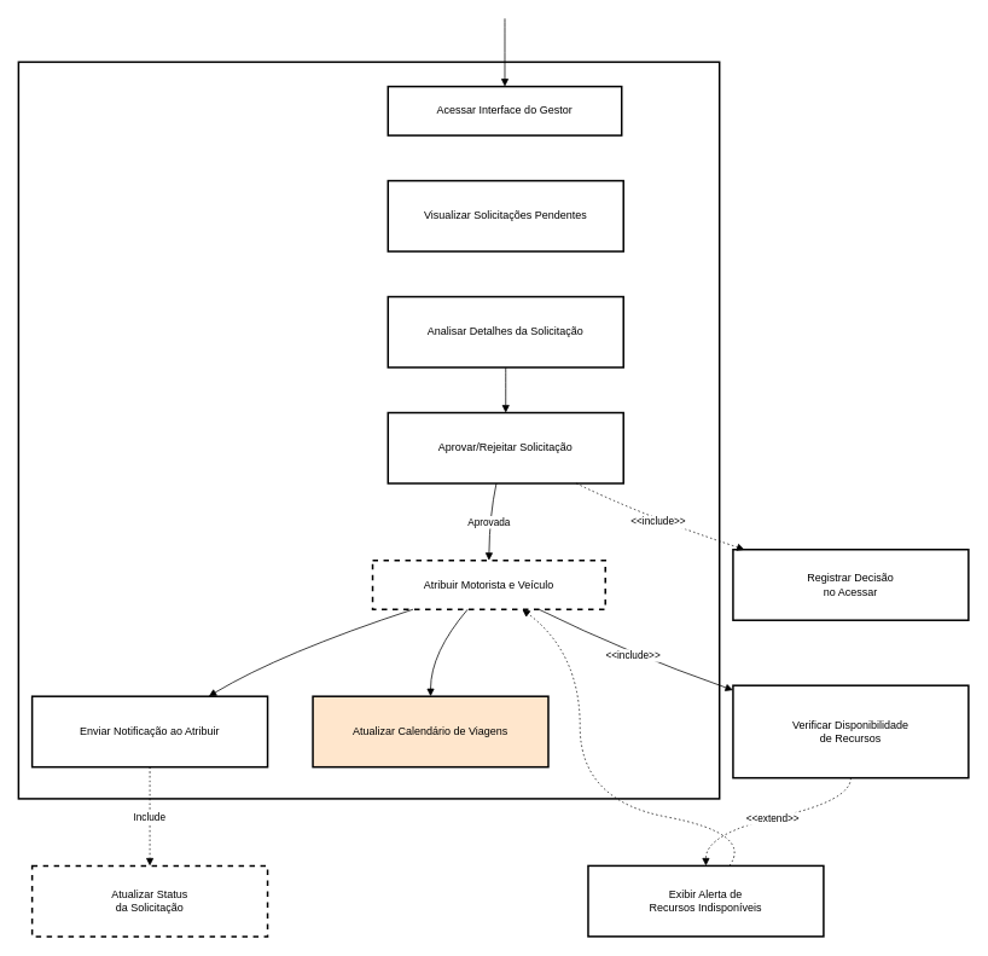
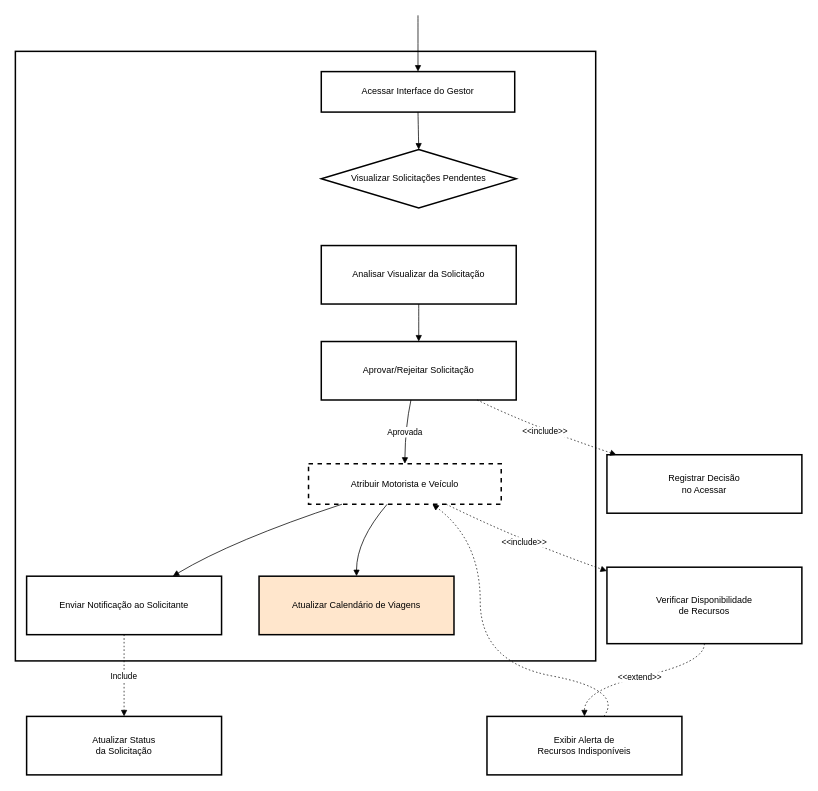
+ <mxCell id="15" value="" style="curved=1;startArrow=none;endArrow=block;exitX=0.5;exitY=1;entryX=0.5;entryY=0;rounded=0;" edge="1" parent="1" source="3" target="4"><mxGeometry relative="1" as="geometry"><Array as="points" /></mxGeometry></mxCell>
- <mxCell id="4" value="Visualizar Solicitações Pendentes" style="whiteSpace=wrap;strokeWidth=2;" vertex="1" parent="1"><mxGeometry x="428" y="199" width="260" height="78" as="geometry" /></mxCell>
+ <mxCell id="4" value="Visualizar Solicitações Pendentes" style="rhombus;whiteSpace=wrap;strokeWidth=2;" vertex="1" parent="1"><mxGeometry x="428" y="199" width="260" height="78" as="geometry" /></mxCell>
- <mxCell id="5" value="Analisar Detalhes da Solicitação" style="whiteSpace=wrap;strokeWidth=2;" vertex="1" parent="1"><mxGeometry x="428" y="327" width="260" height="78" as="geometry" /></mxCell>
+ <mxCell id="5" value="Analisar Visualizar da Solicitação" style="whiteSpace=wrap;strokeWidth=2;" vertex="1" parent="1"><mxGeometry x="428" y="327" width="260" height="78" as="geometry" /></mxCell>
- <mxCell id="21" value="&lt;&lt;include&gt;&gt;" style="curved=1;dashed=0;dashPattern=2 3;startArrow=none;endArrow=block;exitX=0.71;exitY=0.99;entryX=0;entryY=0.05;rounded=0;" edge="1" parent="1" source="7" target="11"><mxGeometry relative="1" as="geometry"><Array as="points"><mxPoint x="692" y="720" /></Array></mxGeometry></mxCell>
+ <mxCell id="21" value="&lt;&lt;include&gt;&gt;" style="curved=1;dashed=1;dashPattern=2 3;startArrow=none;endArrow=block;exitX=0.71;exitY=0.99;entryX=0;entryY=0.05;rounded=0;" edge="1" parent="1" source="7" target="11"><mxGeometry relative="1" as="geometry"><Array as="points"><mxPoint x="692" y="720" /></Array></mxGeometry></mxCell>
- <mxCell id="8" value="Enviar Notificação ao Atribuir" style="whiteSpace=wrap;strokeWidth=2;" vertex="1" parent="1"><mxGeometry x="35" y="768" width="260" height="78" as="geometry" /></mxCell>
+ <mxCell id="8" value="Enviar Notificação ao Solicitante" style="whiteSpace=wrap;strokeWidth=2;" vertex="1" parent="1"><mxGeometry x="35" y="768" width="260" height="78" as="geometry" /></mxCell>
- <mxCell id="12" value="Atualizar Status&#10;da Solicitação" style="whiteSpace=wrap;strokeWidth=2;dashed=1;" vertex="1" parent="1"><mxGeometry x="35" y="955" width="260" height="78" as="geometry" /></mxCell>
+ <mxCell id="12" value="Atualizar Status&#10;da Solicitação" style="whiteSpace=wrap;strokeWidth=2;" vertex="1" parent="1"><mxGeometry x="35" y="955" width="260" height="78" as="geometry" /></mxCell>
